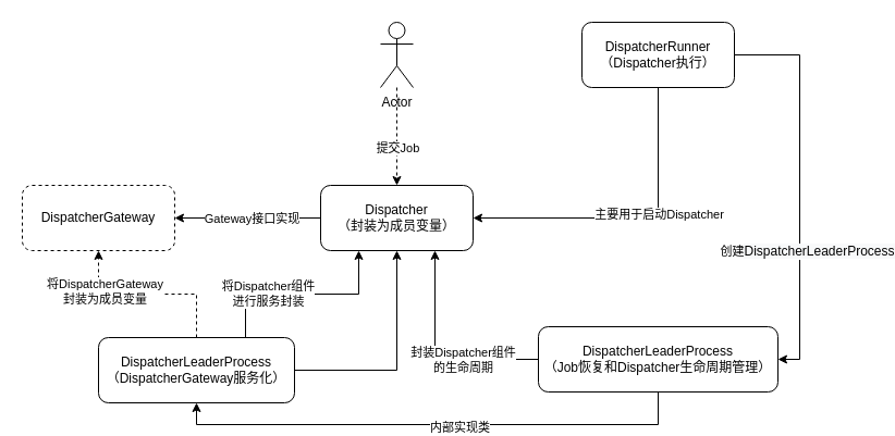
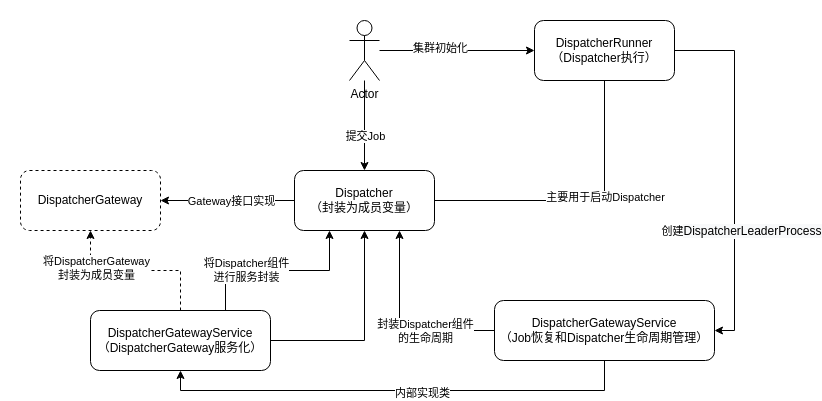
+ <mxCell id="7" style="edgeStyle=orthogonalEdgeStyle;rounded=0;orthogonalLoop=1;jettySize=auto;html=1;" edge="1" parent="1" source="9" target="14"><mxGeometry relative="1" as="geometry" /></mxCell>
+ <mxCell id="8" value="集群初始化" style="edgeLabel;html=1;align=center;verticalAlign=middle;resizable=0;points=[];" vertex="1" connectable="0" parent="7"><mxGeometry x="-0.231" y="3" relative="1" as="geometry"><mxPoint as="offset" /></mxGeometry></mxCell>
- <mxCell id="5" style="edgeStyle=orthogonalEdgeStyle;rounded=0;orthogonalLoop=1;jettySize=auto;html=1;dashed=1;" edge="1" parent="1" source="9" target="4"><mxGeometry relative="1" as="geometry" /></mxCell>
+ <mxCell id="5" style="edgeStyle=orthogonalEdgeStyle;rounded=0;orthogonalLoop=1;jettySize=auto;html=1;" edge="1" parent="1" source="9" target="4"><mxGeometry relative="1" as="geometry" /></mxCell>
- <mxCell id="10" style="edgeStyle=orthogonalEdgeStyle;rounded=0;orthogonalLoop=1;jettySize=auto;html=1;entryX=1;entryY=0.5;entryDx=0;entryDy=0;exitX=0.5;exitY=1;exitDx=0;exitDy=0;" edge="1" parent="1" source="14" target="4"><mxGeometry relative="1" as="geometry" /></mxCell>
+ <mxCell id="10" style="edgeStyle=orthogonalEdgeStyle;rounded=0;orthogonalLoop=1;jettySize=auto;html=1;entryX=1;entryY=0.5;entryDx=0;entryDy=0;exitX=0.5;exitY=1;exitDx=0;exitDy=0;endArrow=none;" edge="1" parent="1" source="14" target="4"><mxGeometry relative="1" as="geometry" /></mxCell>
- <mxCell id="26" value="DispatcherLeaderProcess&lt;br&gt;（Job恢复和Dispatcher生命周期管理）" style="rounded=1;whiteSpace=wrap;html=1;" vertex="1" parent="1"><mxGeometry x="494" y="300" width="220" height="60" as="geometry" /></mxCell>
+ <mxCell id="26" value="DispatcherGatewayService&lt;br&gt;（Job恢复和Dispatcher生命周期管理）" style="rounded=1;whiteSpace=wrap;html=1;" vertex="1" parent="1"><mxGeometry x="494" y="300" width="220" height="60" as="geometry" /></mxCell>
- <mxCell id="21" value="DispatcherLeaderProcess&lt;br&gt;（DispatcherGateway服务化）" style="rounded=1;whiteSpace=wrap;html=1;" vertex="1" parent="1"><mxGeometry x="90" y="310" width="180" height="60" as="geometry" /></mxCell>
+ <mxCell id="21" value="DispatcherGatewayService&lt;br&gt;（DispatcherGateway服务化）" style="rounded=1;whiteSpace=wrap;html=1;" vertex="1" parent="1"><mxGeometry x="90" y="310" width="180" height="60" as="geometry" /></mxCell>
